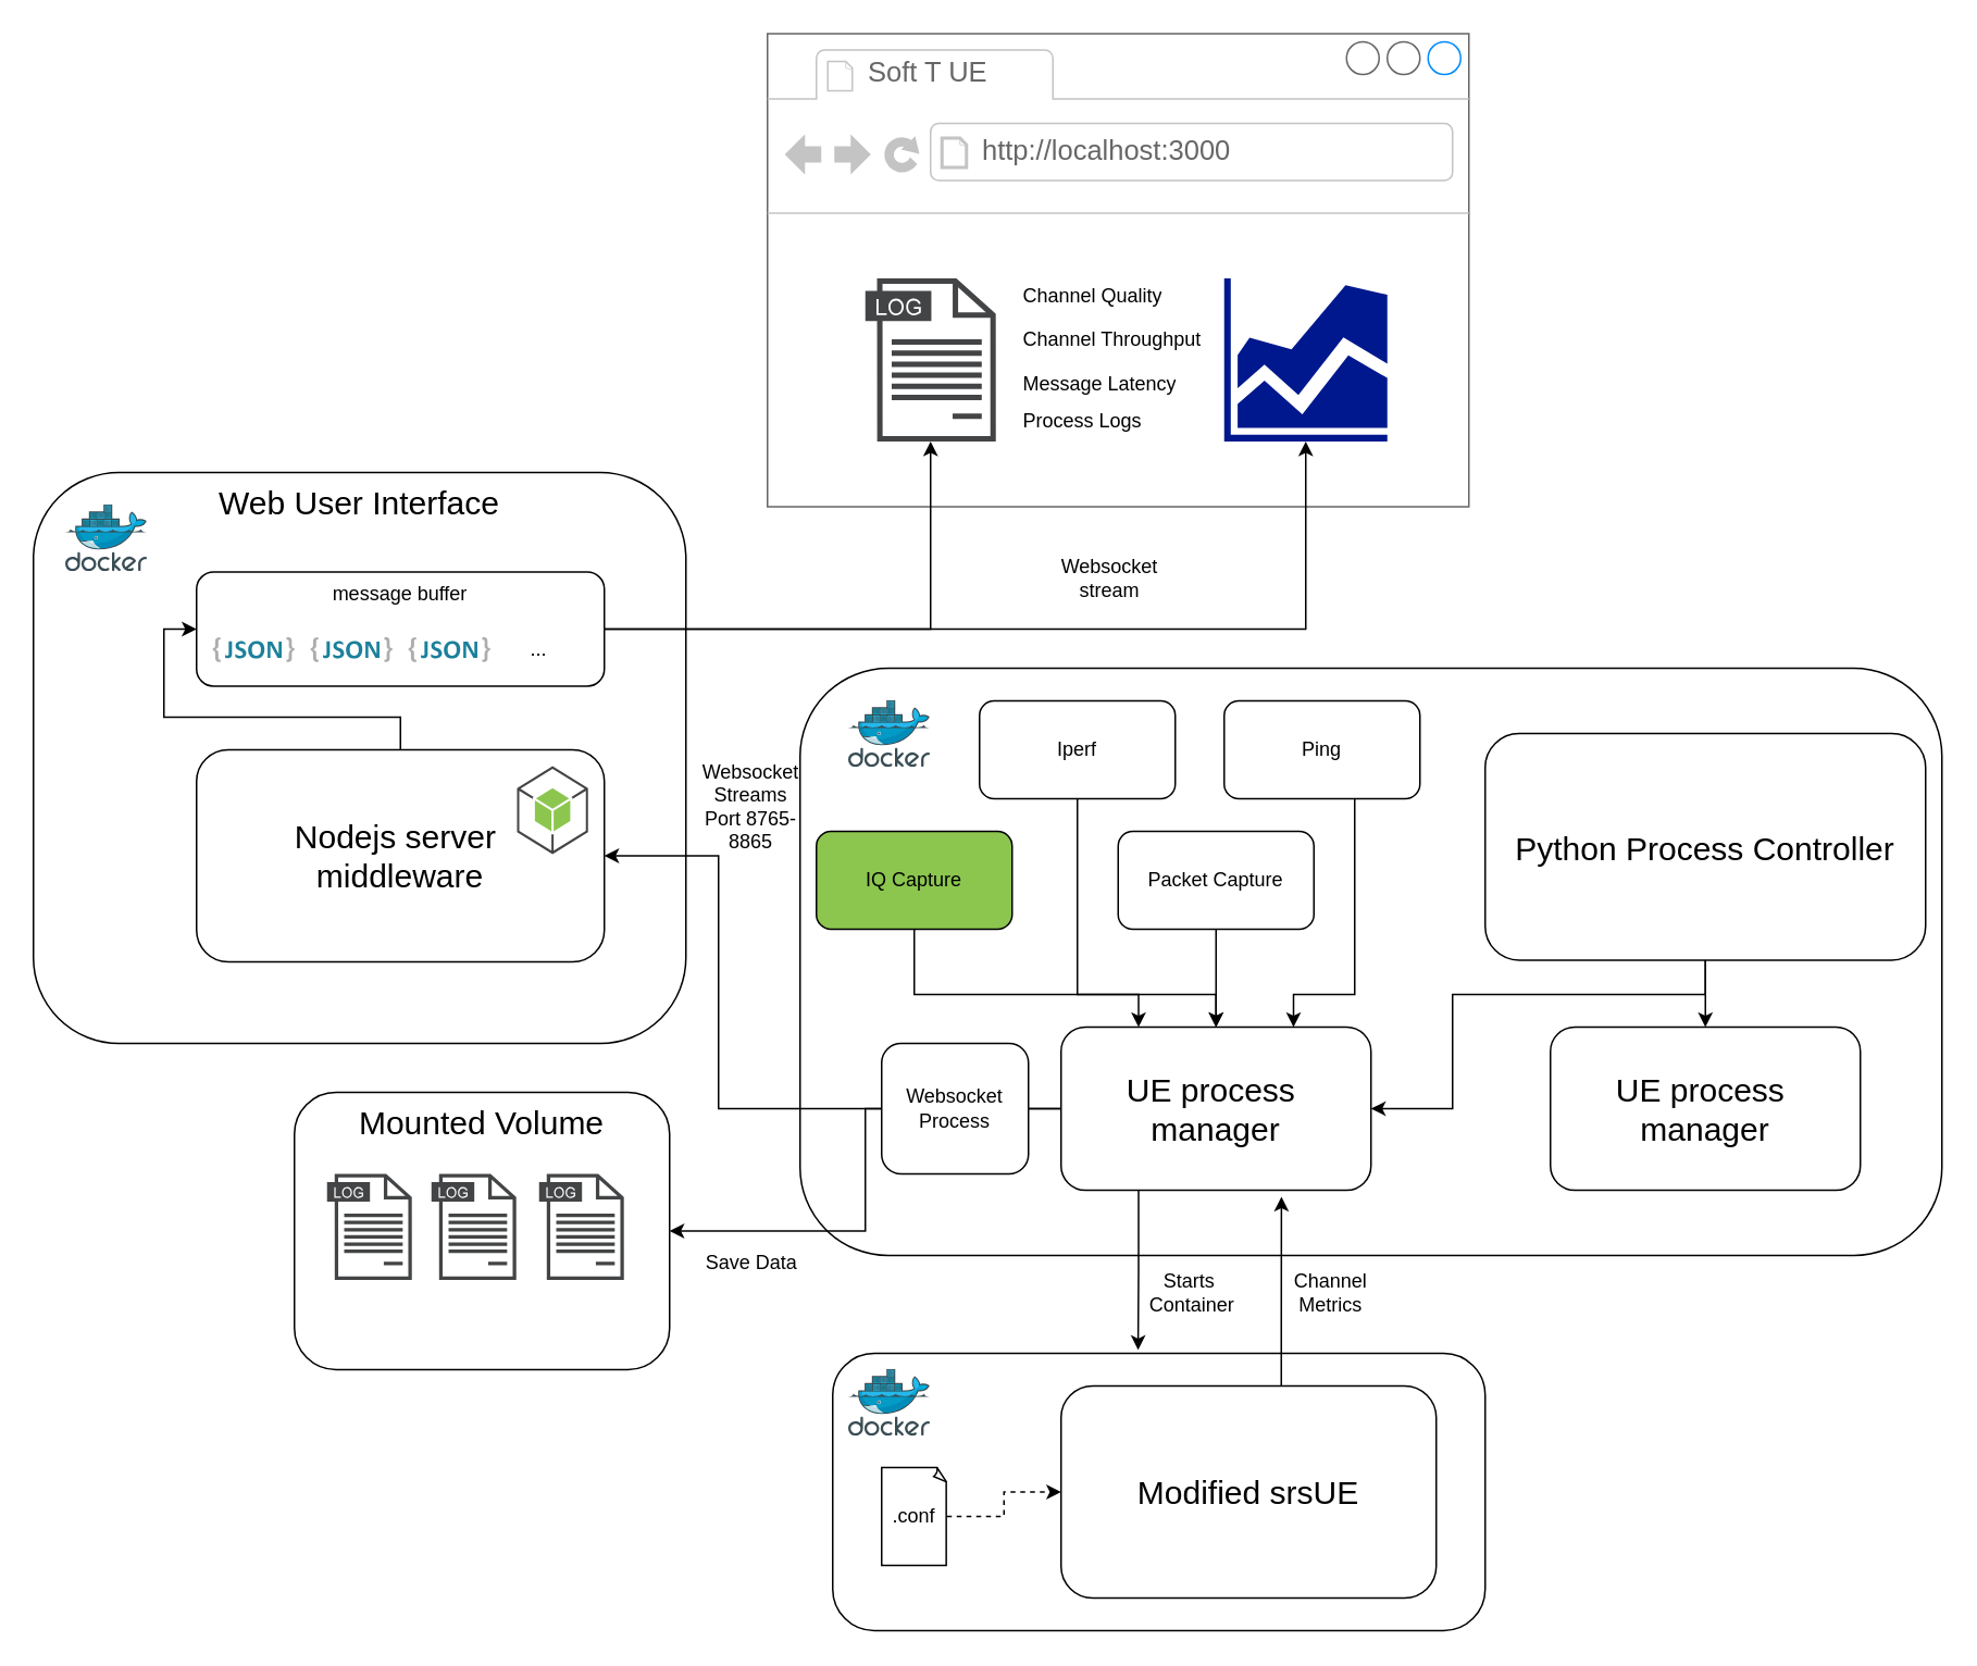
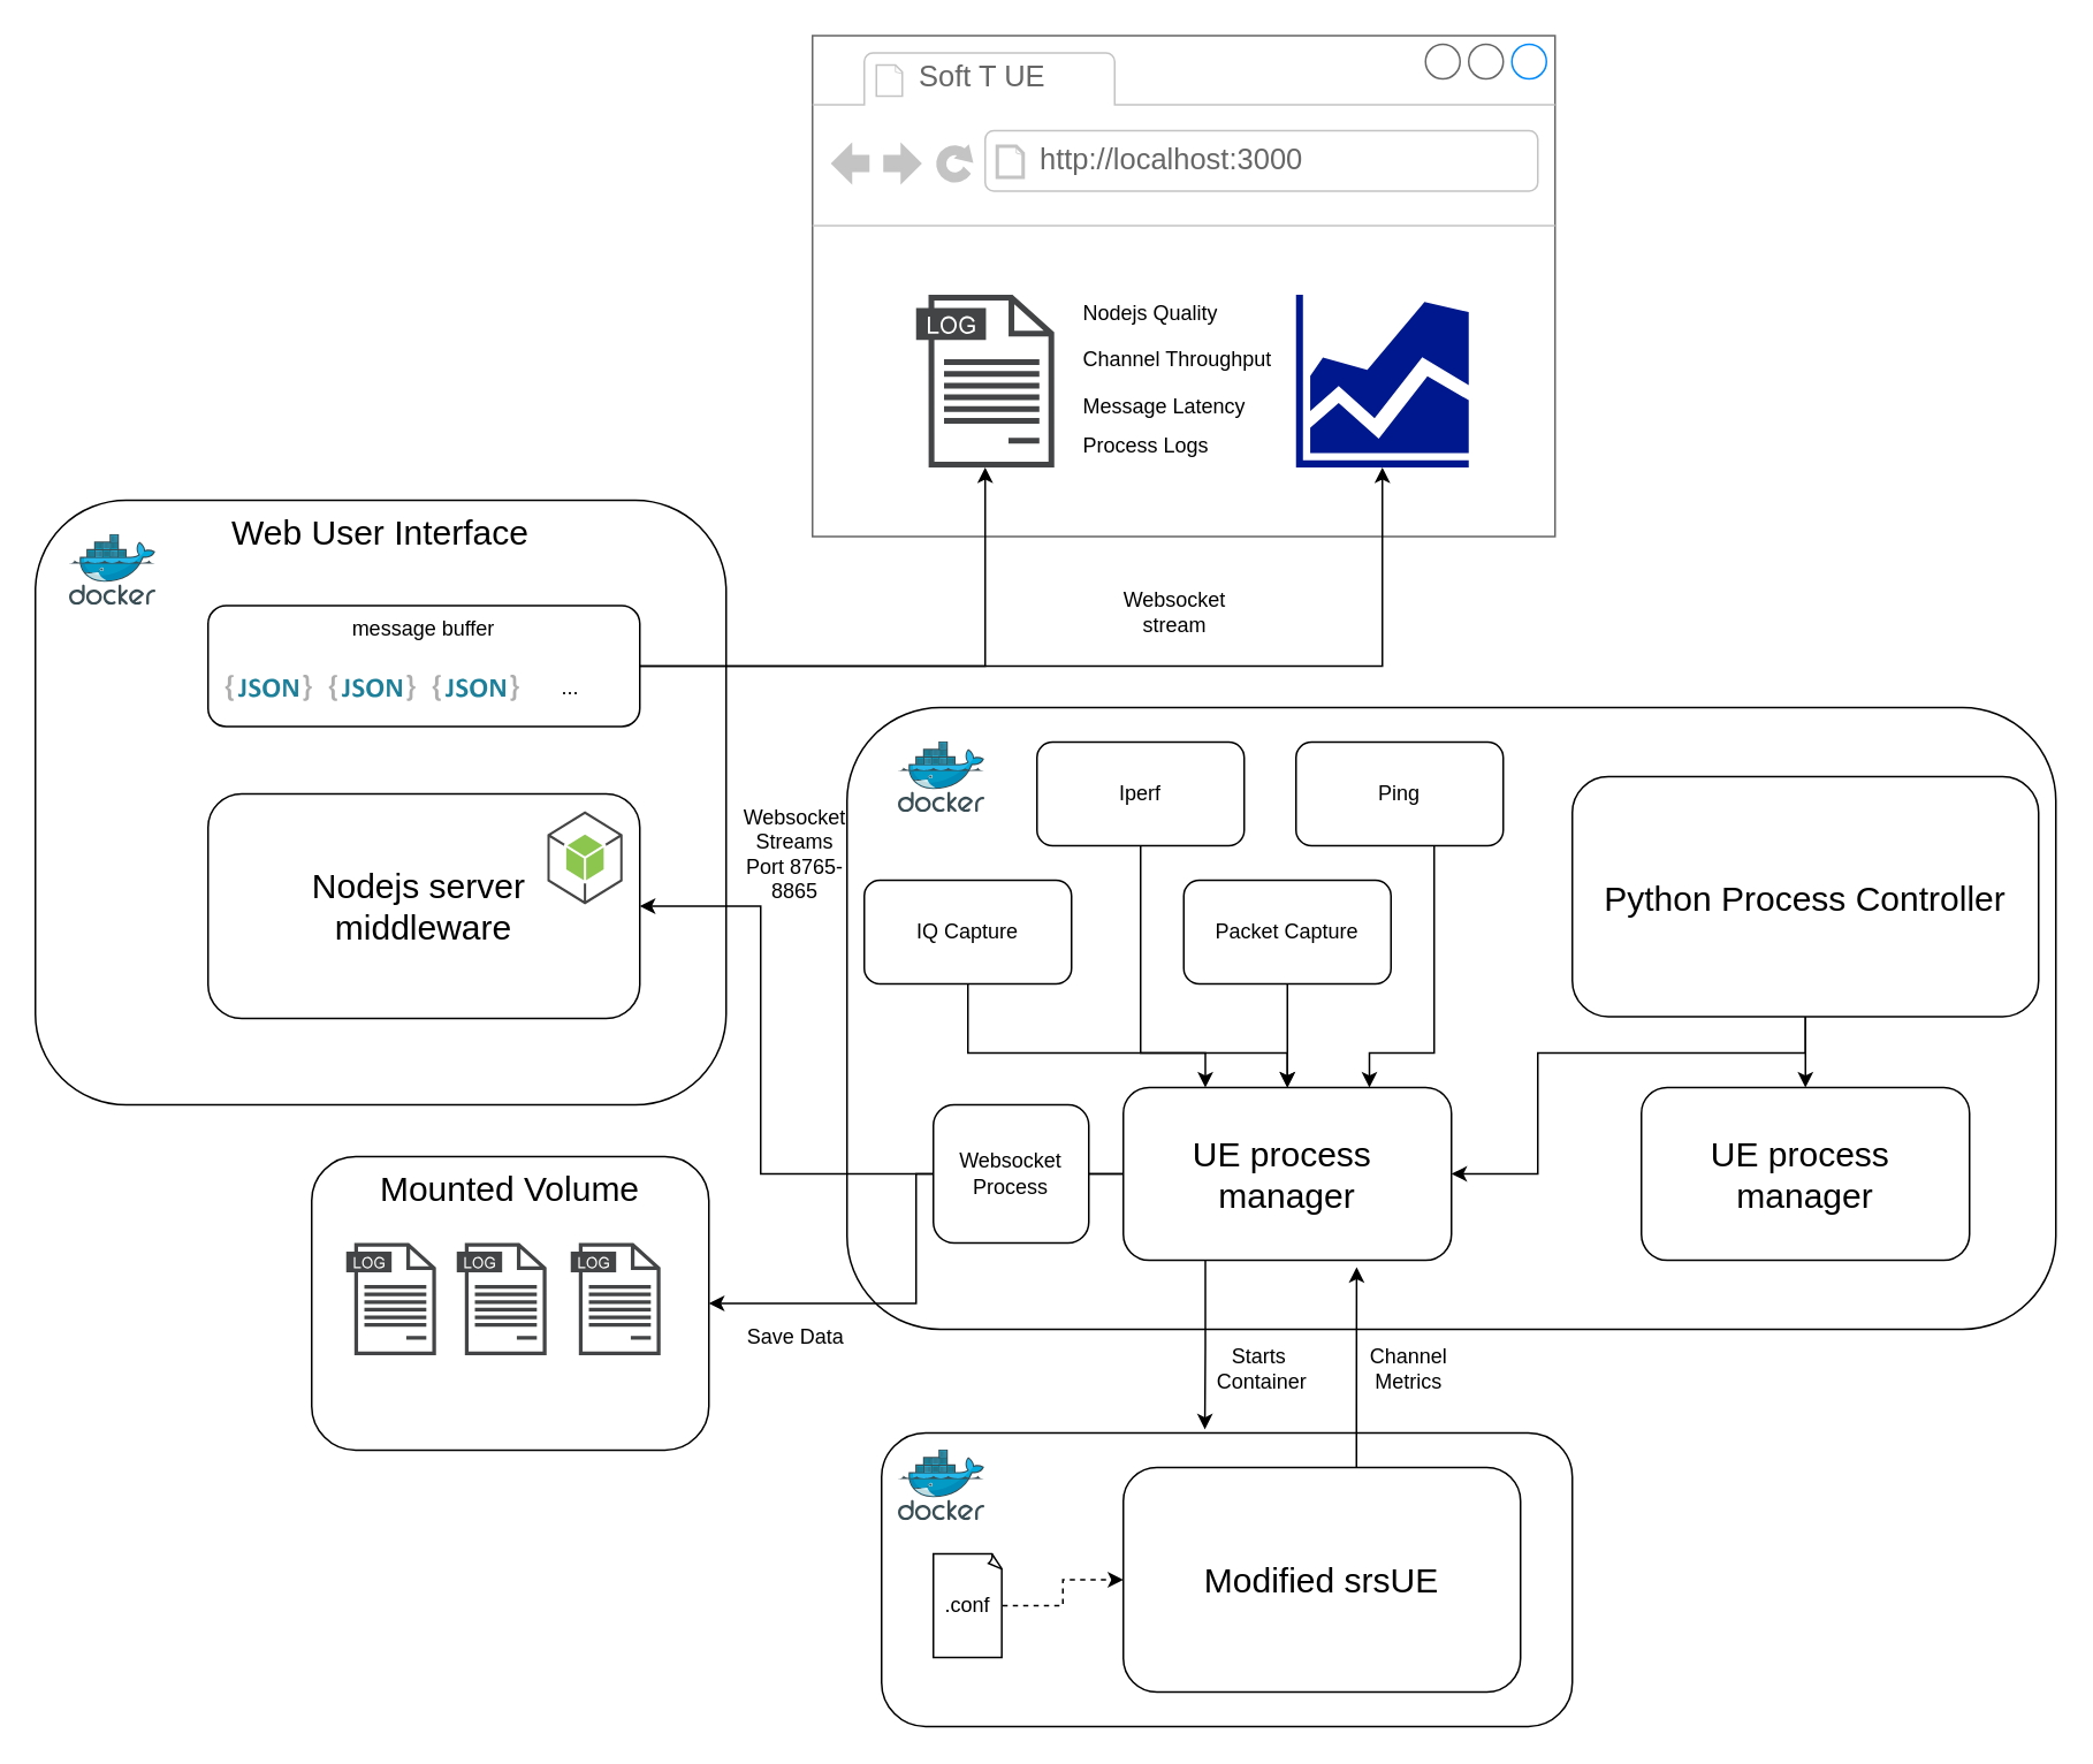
- <mxCell id="10" value="Channel Quality" style="shape=partialRectangle;html=1;whiteSpace=wrap;connectable=0;strokeColor=inherit;overflow=hidden;fillColor=none;top=0;left=0;bottom=0;right=0;pointerEvents=1;fontSize=12;align=left;spacingLeft=5;" vertex="1" parent="9"><mxGeometry width="120" height="24" as="geometry"><mxRectangle width="120" height="24" as="alternateBounds" /></mxGeometry></mxCell>
+ <mxCell id="10" value="Nodejs Quality" style="shape=partialRectangle;html=1;whiteSpace=wrap;connectable=0;strokeColor=inherit;overflow=hidden;fillColor=none;top=0;left=0;bottom=0;right=0;pointerEvents=1;fontSize=12;align=left;spacingLeft=5;" vertex="1" parent="9"><mxGeometry width="120" height="24" as="geometry"><mxRectangle width="120" height="24" as="alternateBounds" /></mxGeometry></mxCell>
- <mxCell id="29" style="edgeStyle=orthogonalEdgeStyle;rounded=0;orthogonalLoop=1;jettySize=auto;html=1;entryX=0;entryY=0.5;entryDx=0;entryDy=0;" edge="1" parent="17" source="21" target="24"><mxGeometry relative="1" as="geometry" /></mxCell>
- <mxCell id="63" value="IQ Capture" style="rounded=1;whiteSpace=wrap;html=1;fillColor=#8cc64f;" vertex="1" parent="1"><mxGeometry x="500" y="509" width="120" height="60" as="geometry" /></mxCell>
+ <mxCell id="63" value="IQ Capture" style="rounded=1;whiteSpace=wrap;html=1;" vertex="1" parent="1"><mxGeometry x="500" y="509" width="120" height="60" as="geometry" /></mxCell>
